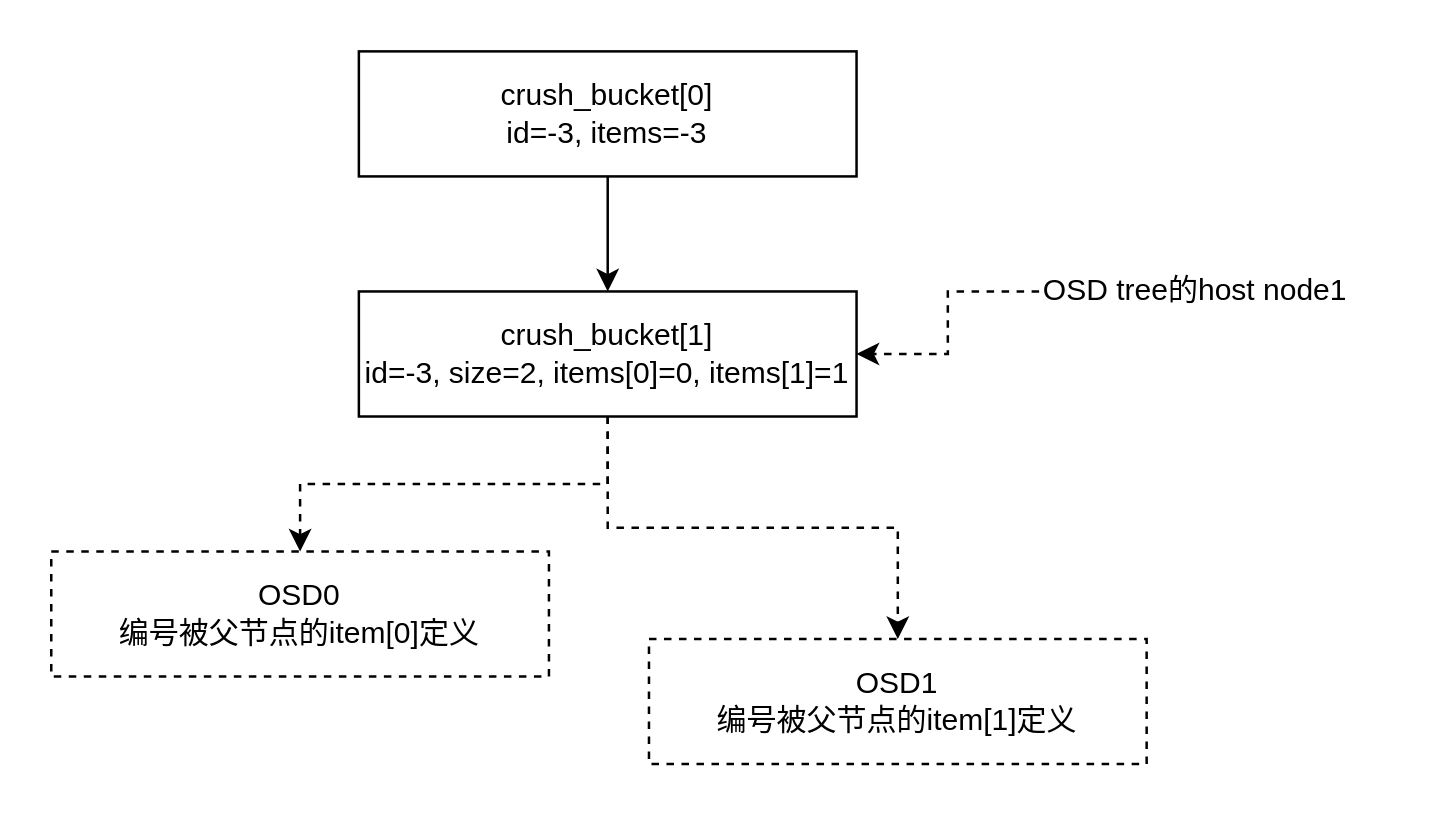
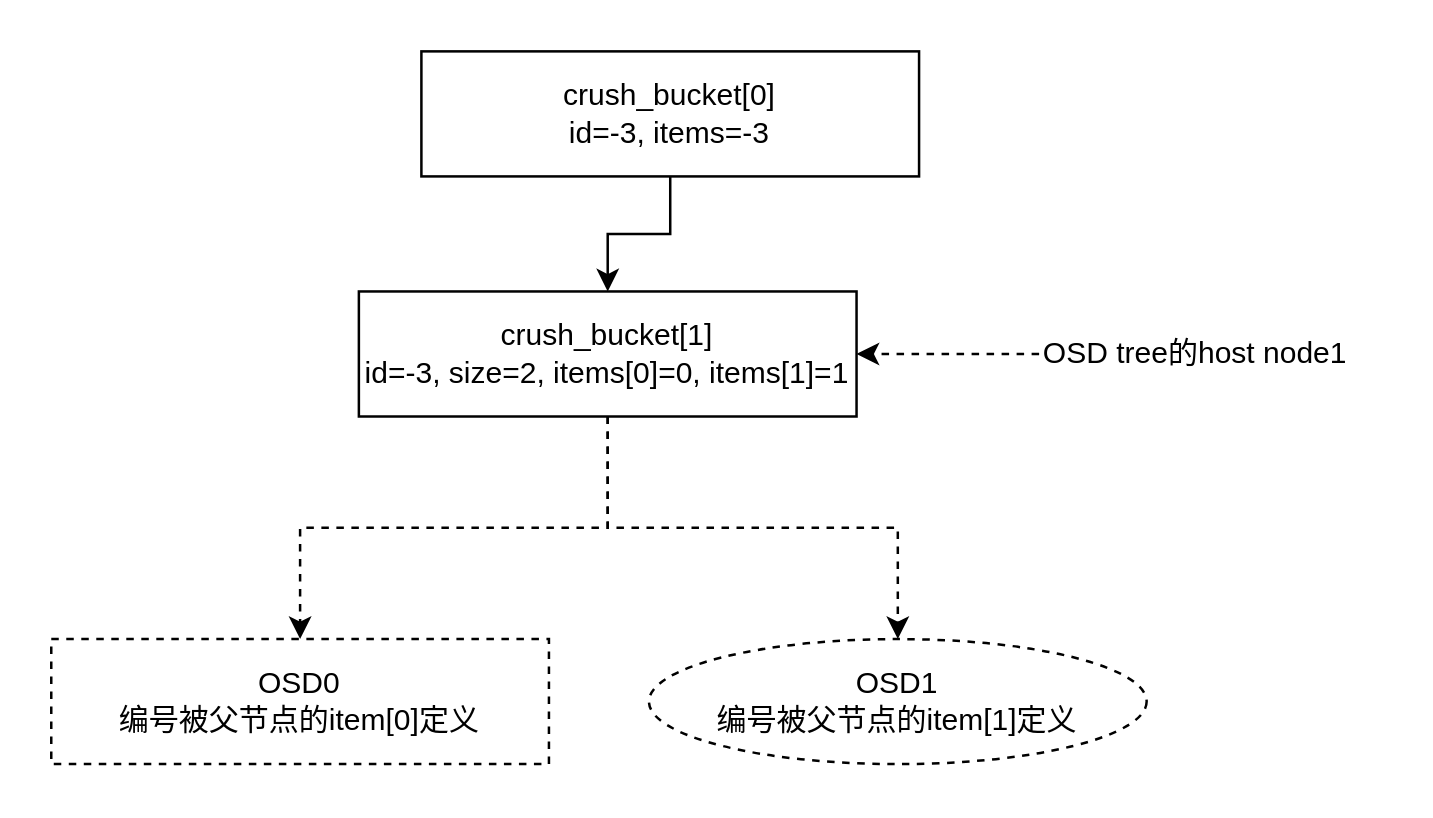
- <mxCell id="3" value="&lt;span&gt;crush_bucket[0]&lt;/span&gt;&lt;br&gt;&lt;span&gt;id=-3, items=-3&lt;/span&gt;" style="rounded=0;whiteSpace=wrap;html=1;" vertex="1" parent="1"><mxGeometry x="143" y="20" width="199" height="50" as="geometry" /></mxCell>
+ <mxCell id="3" value="&lt;span&gt;crush_bucket[0]&lt;/span&gt;&lt;br&gt;&lt;span&gt;id=-3, items=-3&lt;/span&gt;" style="rounded=0;whiteSpace=wrap;html=1;" vertex="1" parent="1"><mxGeometry x="168" y="20" width="199" height="50" as="geometry" /></mxCell>
- <mxCell id="10" value="OSD tree的host node1" style="text;html=1;strokeColor=none;fillColor=none;align=left;verticalAlign=middle;whiteSpace=wrap;rounded=0;dashed=1;" vertex="1" parent="1"><mxGeometry x="415" y="106" width="136" height="20" as="geometry" /></mxCell>
+ <mxCell id="10" value="OSD tree的host node1" style="text;html=1;strokeColor=none;fillColor=none;align=left;verticalAlign=middle;whiteSpace=wrap;rounded=0;dashed=1;" vertex="1" parent="1"><mxGeometry x="415" y="131" width="136" height="20" as="geometry" /></mxCell>
- <mxCell id="4" value="OSD0&lt;br&gt;编号被父节点的item[0]定义" style="rounded=0;whiteSpace=wrap;html=1;dashed=1;" vertex="1" parent="1"><mxGeometry x="20" y="220" width="199" height="50" as="geometry" /></mxCell>
+ <mxCell id="4" value="OSD0&lt;br&gt;编号被父节点的item[0]定义" style="rounded=0;whiteSpace=wrap;html=1;dashed=1;" vertex="1" parent="1"><mxGeometry x="20" y="255" width="199" height="50" as="geometry" /></mxCell>
- <mxCell id="5" value="&lt;span&gt;OSD1&lt;/span&gt;&lt;br&gt;&lt;span&gt;编号被父节点的item[1]定义&lt;/span&gt;" style="rounded=0;whiteSpace=wrap;html=1;dashed=1;" vertex="1" parent="1"><mxGeometry x="259" y="255" width="199" height="50" as="geometry" /></mxCell>
+ <mxCell id="5" value="&lt;span&gt;OSD1&lt;/span&gt;&lt;br&gt;&lt;span&gt;编号被父节点的item[1]定义&lt;/span&gt;" style="ellipse;whiteSpace=wrap;html=1;dashed=1;" vertex="1" parent="1"><mxGeometry x="259" y="255" width="199" height="50" as="geometry" /></mxCell>
